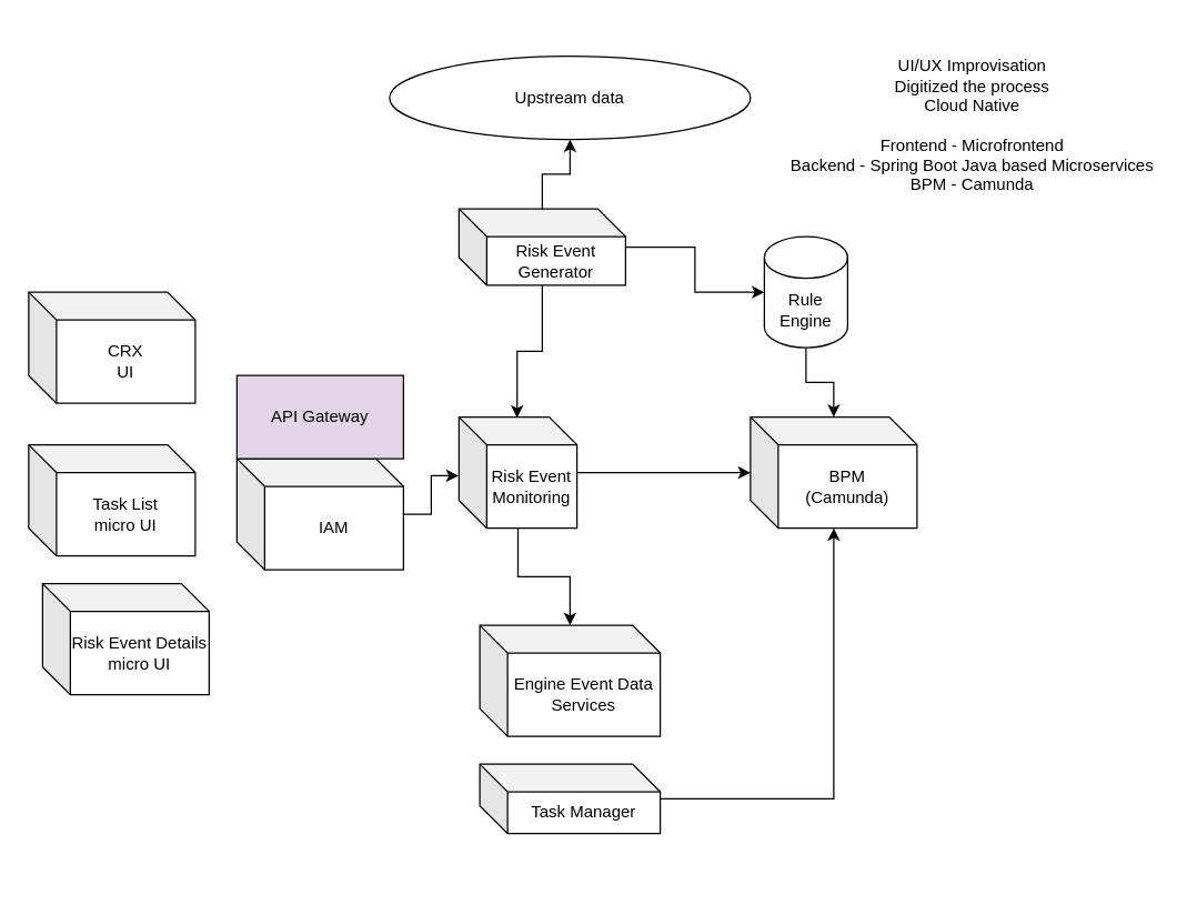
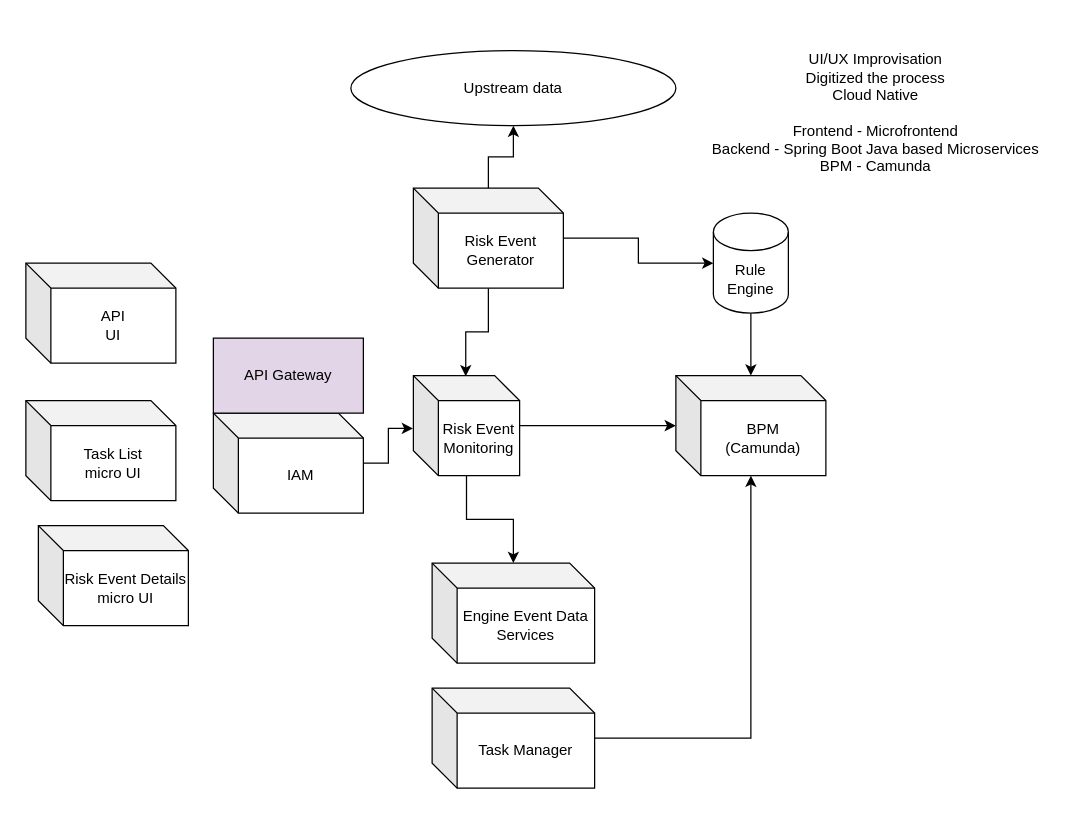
- <mxCell id="6" value="Risk Event Generator" style="shape=cube;whiteSpace=wrap;html=1;boundedLbl=1;backgroundOutline=1;darkOpacity=0.05;darkOpacity2=0.1;" vertex="1" parent="1"><mxGeometry x="330" y="150" width="120" height="55" as="geometry" /></mxCell>
+ <mxCell id="6" value="Risk Event Generator" style="shape=cube;whiteSpace=wrap;html=1;boundedLbl=1;backgroundOutline=1;darkOpacity=0.05;darkOpacity2=0.1;" vertex="1" parent="1"><mxGeometry x="330" y="150" width="120" height="80" as="geometry" /></mxCell>
- <mxCell id="18" value="Rule Engine" style="shape=cylinder3;whiteSpace=wrap;html=1;boundedLbl=1;backgroundOutline=1;size=15;" vertex="1" parent="1"><mxGeometry x="550" y="170" width="60" height="80" as="geometry" /></mxCell>
+ <mxCell id="18" value="Rule Engine" style="shape=cylinder3;whiteSpace=wrap;html=1;boundedLbl=1;backgroundOutline=1;size=15;" vertex="1" parent="1"><mxGeometry x="570" y="170" width="60" height="80" as="geometry" /></mxCell>
- <mxCell id="11" value="CRX&lt;br&gt;UI" style="shape=cube;whiteSpace=wrap;html=1;boundedLbl=1;backgroundOutline=1;darkOpacity=0.05;darkOpacity2=0.1;" vertex="1" parent="1"><mxGeometry x="20" y="210" width="120" height="80" as="geometry" /></mxCell>
+ <mxCell id="11" value="API&lt;br&gt;UI" style="shape=cube;whiteSpace=wrap;html=1;boundedLbl=1;backgroundOutline=1;darkOpacity=0.05;darkOpacity2=0.1;" vertex="1" parent="1"><mxGeometry x="20" y="210" width="120" height="80" as="geometry" /></mxCell>
- <mxCell id="22" value="Task Manager" style="shape=cube;whiteSpace=wrap;html=1;boundedLbl=1;backgroundOutline=1;darkOpacity=0.05;darkOpacity2=0.1;" vertex="1" parent="1"><mxGeometry x="345" y="550" width="130" height="50" as="geometry" /></mxCell>
+ <mxCell id="22" value="Task Manager" style="shape=cube;whiteSpace=wrap;html=1;boundedLbl=1;backgroundOutline=1;darkOpacity=0.05;darkOpacity2=0.1;" vertex="1" parent="1"><mxGeometry x="345" y="550" width="130" height="80" as="geometry" /></mxCell>
